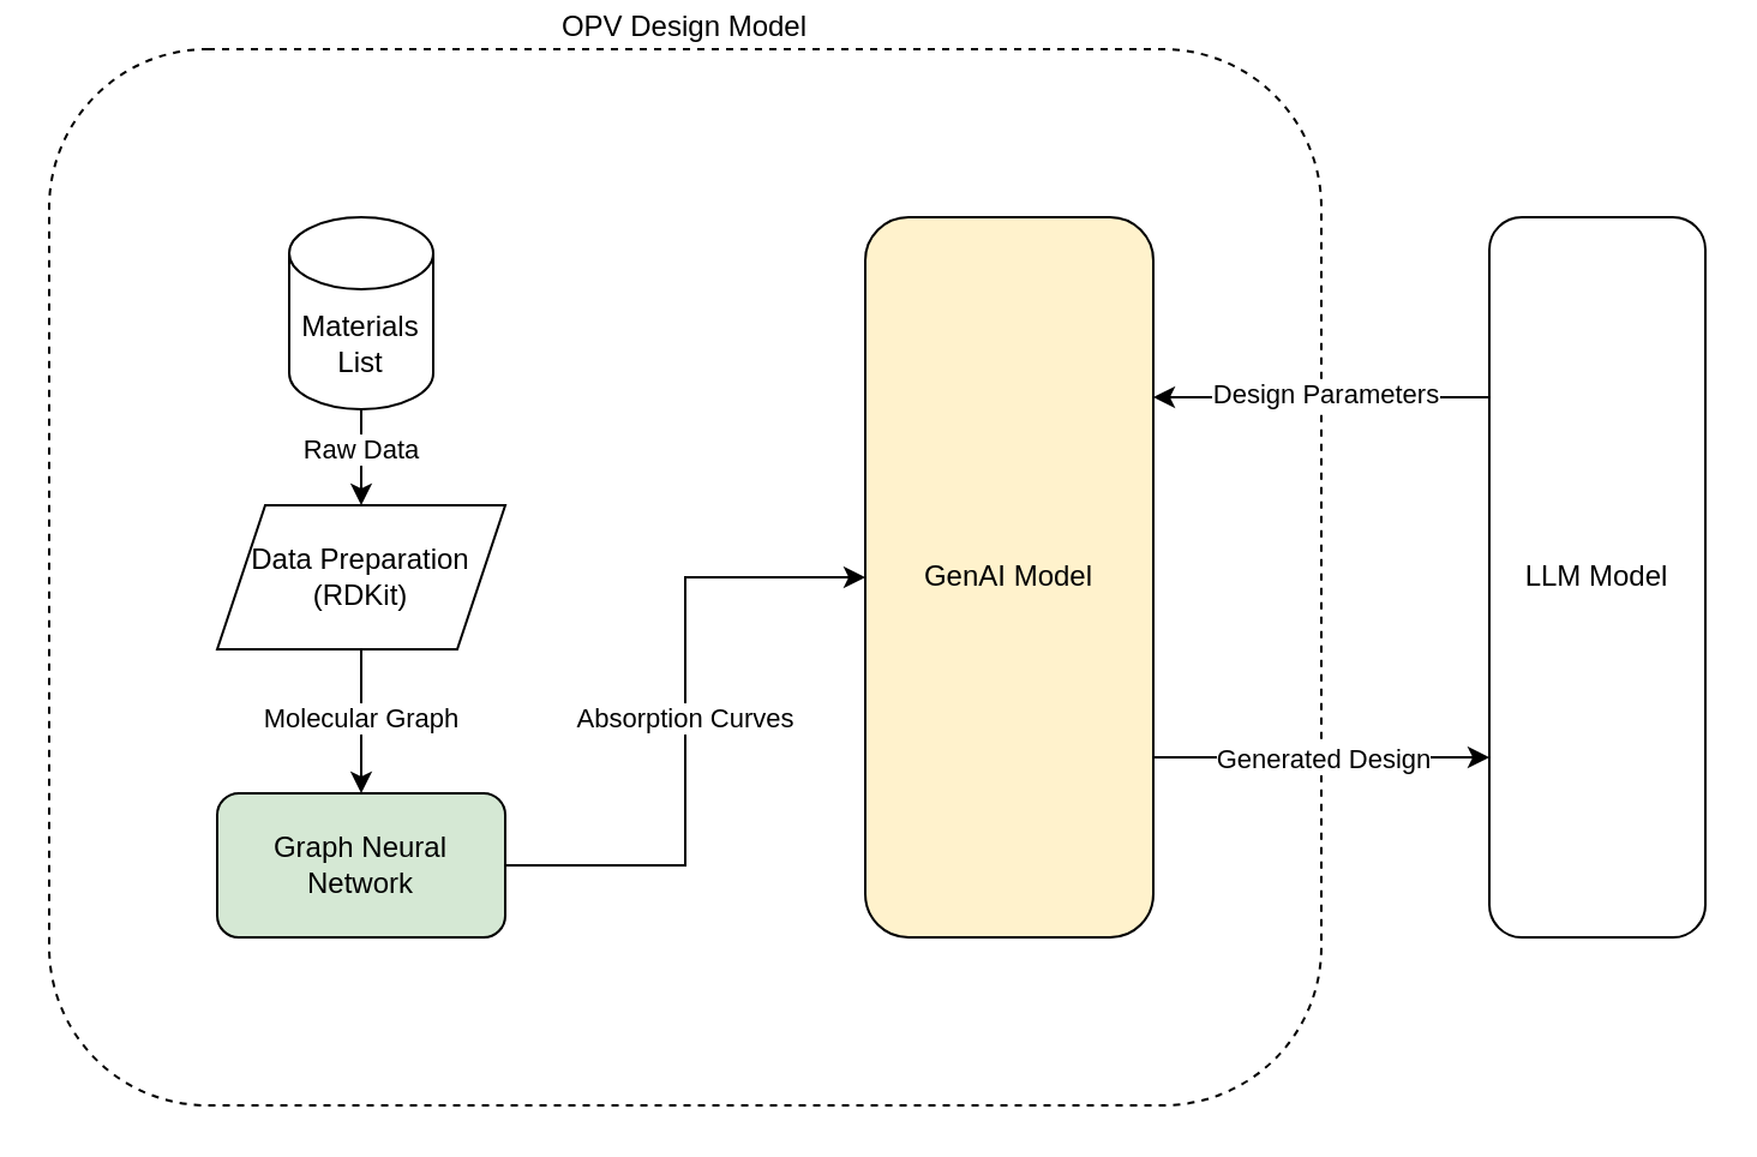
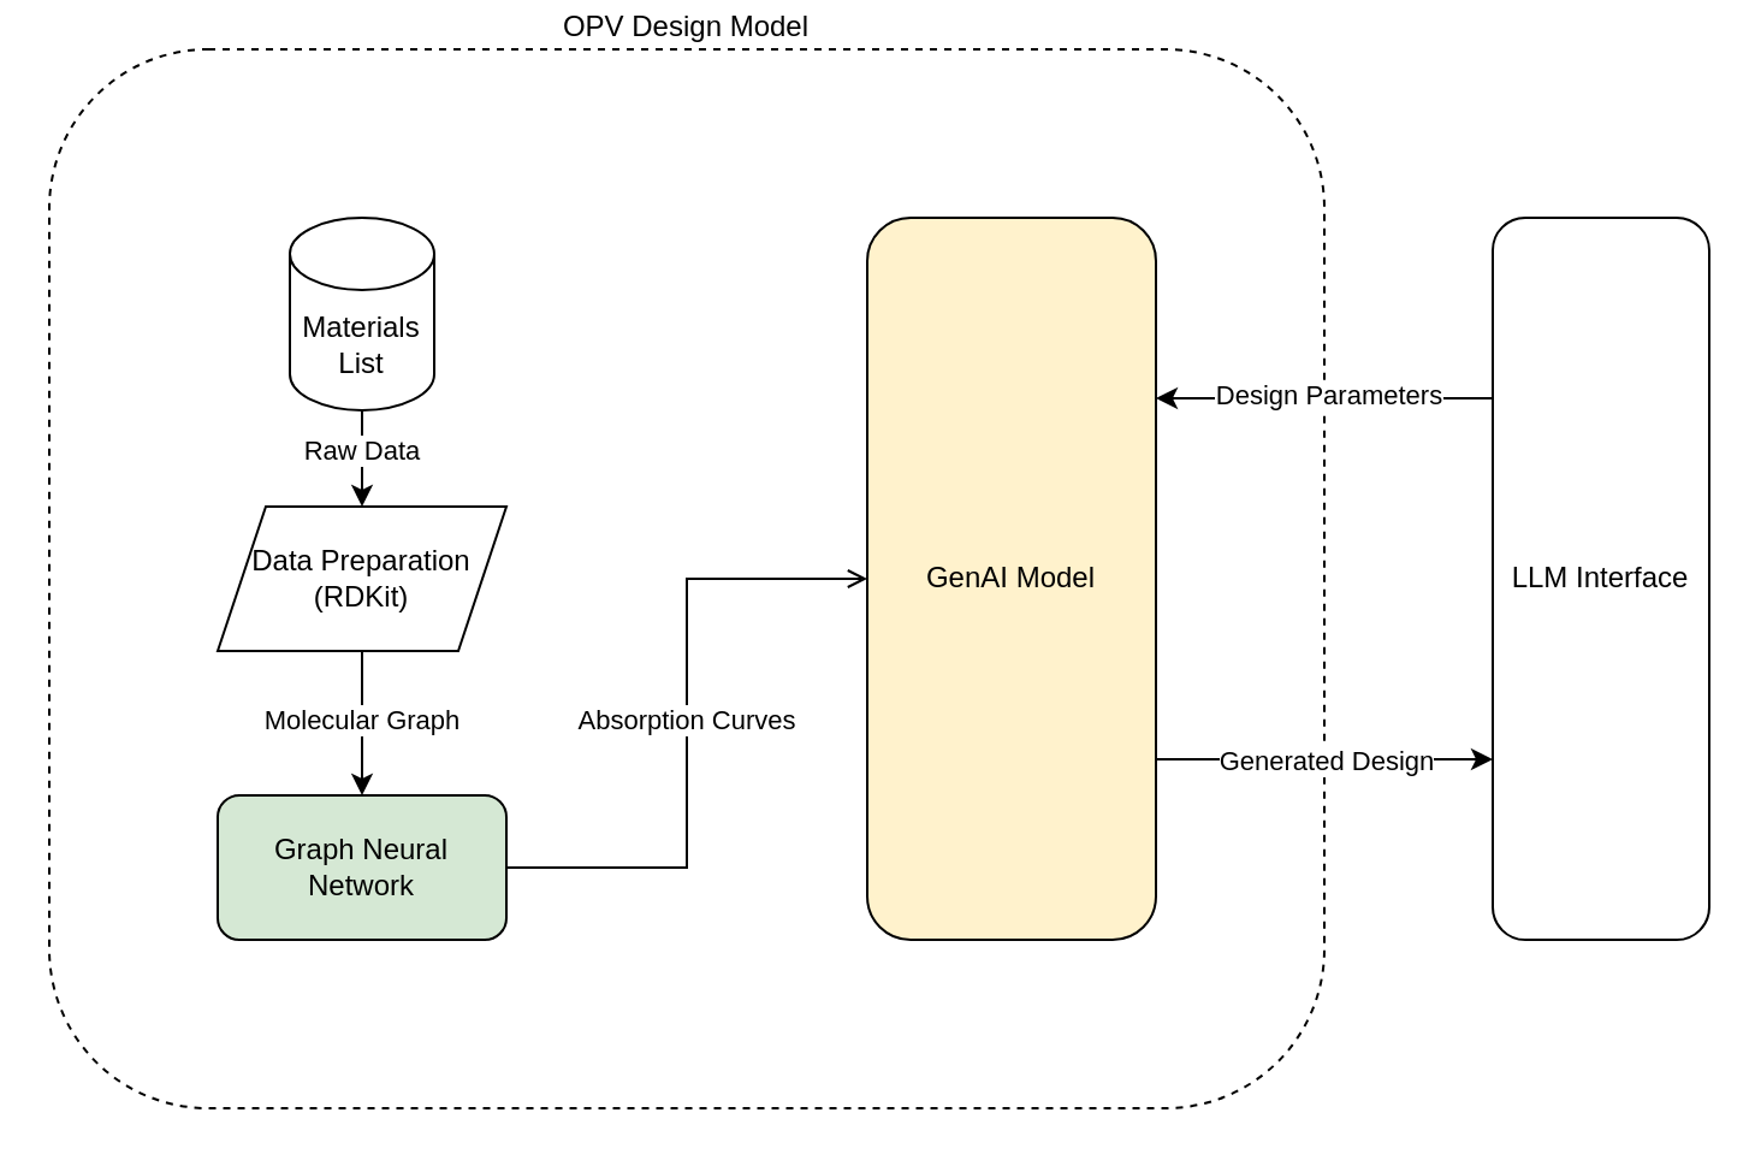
- <mxCell id="6" style="edgeStyle=orthogonalEdgeStyle;rounded=0;orthogonalLoop=1;jettySize=auto;html=1;" edge="1" parent="1" source="8" target="11"><mxGeometry relative="1" as="geometry" /></mxCell>
+ <mxCell id="6" style="edgeStyle=orthogonalEdgeStyle;rounded=0;orthogonalLoop=1;jettySize=auto;html=1;endArrow=open;" edge="1" parent="1" source="8" target="11"><mxGeometry relative="1" as="geometry" /></mxCell>
- <mxCell id="17" value="LLM Model" style="rounded=1;whiteSpace=wrap;html=1;" vertex="1" parent="1"><mxGeometry x="620" y="90" width="90" height="300" as="geometry" /></mxCell>
+ <mxCell id="17" value="LLM Interface" style="rounded=1;whiteSpace=wrap;html=1;" vertex="1" parent="1"><mxGeometry x="620" y="90" width="90" height="300" as="geometry" /></mxCell>
